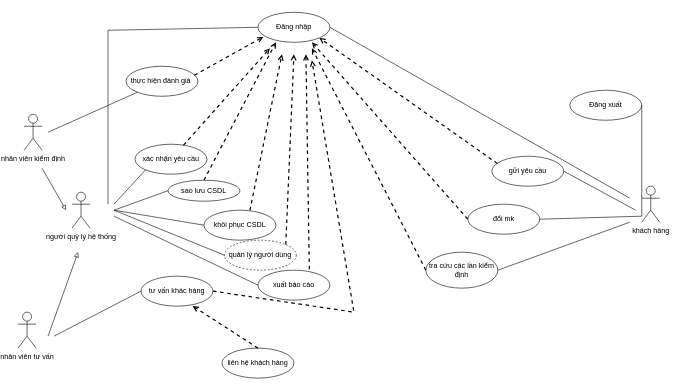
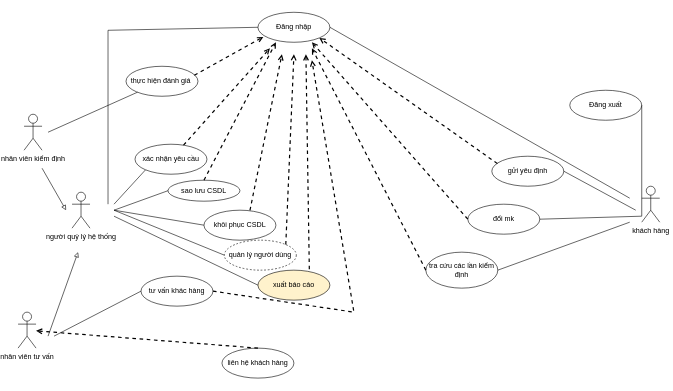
- <mxCell id="12" value="gửi yêu cầu" style="ellipse;whiteSpace=wrap;html=1;" parent="1" vertex="1"><mxGeometry x="810" y="260" width="120" height="50" as="geometry" /></mxCell>
+ <mxCell id="12" value="gửi yêu định" style="ellipse;whiteSpace=wrap;html=1;" parent="1" vertex="1"><mxGeometry x="810" y="260" width="120" height="50" as="geometry" /></mxCell>
- <mxCell id="14" value="xuất báo cáo" style="ellipse;whiteSpace=wrap;html=1;" parent="1" vertex="1"><mxGeometry x="420" y="450" width="120" height="50" as="geometry" /></mxCell>
+ <mxCell id="14" value="xuất báo cáo" style="ellipse;whiteSpace=wrap;html=1;fillColor=#fff2cc;" parent="1" vertex="1"><mxGeometry x="420" y="450" width="120" height="50" as="geometry" /></mxCell>
- <mxCell id="39" value="" style="endArrow=open;dashed=1;html=1;strokeWidth=2;rounded=0;endFill=0;entryX=0.718;entryY=0.995;entryDx=0;entryDy=0;entryPerimeter=0;exitX=0.5;exitY=0;exitDx=0;exitDy=0;" parent="1" source="38" target="10" edge="1"><mxGeometry width="50" height="50" relative="1" as="geometry"><mxPoint x="340" y="310" as="sourcePoint" /><mxPoint x="460" y="80" as="targetPoint" /></mxGeometry></mxCell>
+ <mxCell id="39" value="" style="endArrow=open;dashed=1;html=1;strokeWidth=2;rounded=0;endFill=0;exitX=0.5;exitY=0;exitDx=0;exitDy=0;" parent="1" source="38" target="3" edge="1"><mxGeometry width="50" height="50" relative="1" as="geometry"><mxPoint x="340" y="310" as="sourcePoint" /><mxPoint x="460" y="80" as="targetPoint" /></mxGeometry></mxCell>
